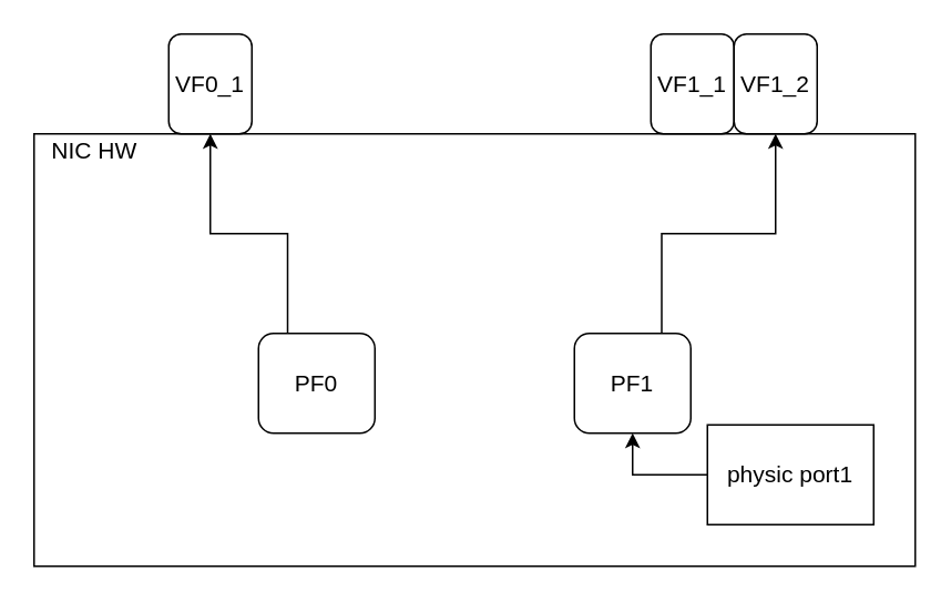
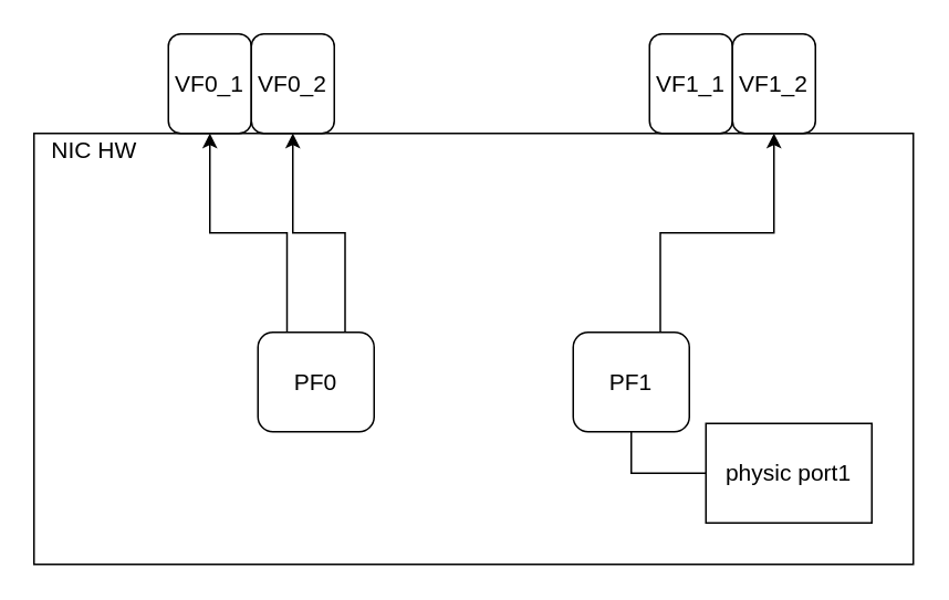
+ <mxCell id="13" value="&lt;font style=&quot;font-size: 14px&quot;&gt;VF0_2&lt;/font&gt;" style="rounded=1;whiteSpace=wrap;html=1;" vertex="1" parent="1"><mxGeometry x="151" y="20" width="50" height="60" as="geometry" /></mxCell>
+ <mxCell id="7" style="edgeStyle=orthogonalEdgeStyle;rounded=0;orthogonalLoop=1;jettySize=auto;html=1;exitX=0.75;exitY=0;exitDx=0;exitDy=0;" edge="1" parent="1" source="8" target="13"><mxGeometry relative="1" as="geometry" /></mxCell>
- <mxCell id="4" style="edgeStyle=orthogonalEdgeStyle;rounded=0;orthogonalLoop=1;jettySize=auto;html=1;exitX=0;exitY=0.5;exitDx=0;exitDy=0;entryX=0.5;entryY=1;entryDx=0;entryDy=0;" edge="1" parent="1" source="5" target="10"><mxGeometry relative="1" as="geometry" /></mxCell>
+ <mxCell id="4" style="edgeStyle=orthogonalEdgeStyle;rounded=0;orthogonalLoop=1;jettySize=auto;html=1;exitX=0;exitY=0.5;exitDx=0;exitDy=0;entryX=0.5;entryY=1;entryDx=0;entryDy=0;endArrow=none;" edge="1" parent="1" source="5" target="10"><mxGeometry relative="1" as="geometry" /></mxCell>
